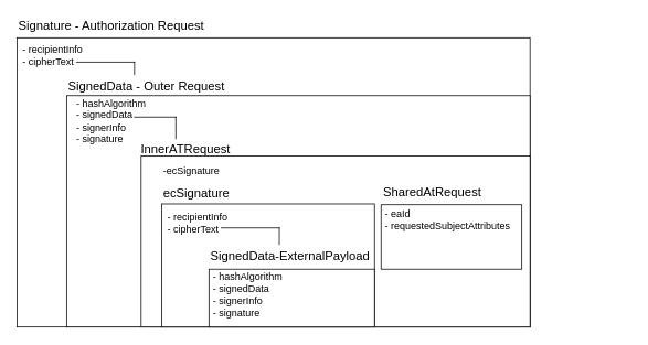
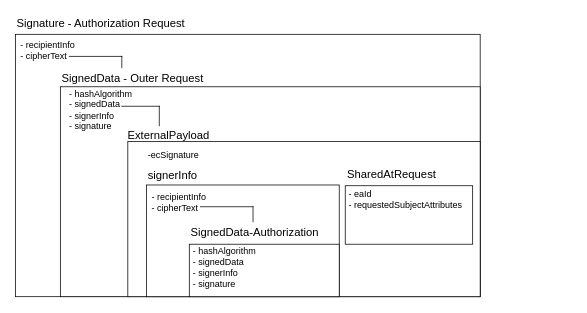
- <mxCell id="6" value="InnerATRequest" style="text;html=1;strokeColor=none;fillColor=none;align=left;verticalAlign=middle;whiteSpace=wrap;rounded=0;fontSize=15;" parent="1" vertex="1"><mxGeometry x="168" y="164" width="300" height="30" as="geometry" /></mxCell>
+ <mxCell id="6" value="ExternalPayload" style="text;html=1;strokeColor=none;fillColor=none;align=left;verticalAlign=middle;whiteSpace=wrap;rounded=0;fontSize=15;" parent="1" vertex="1"><mxGeometry x="168" y="164" width="300" height="30" as="geometry" /></mxCell>
- <mxCell id="20" value="ecSignature" style="text;html=1;strokeColor=none;fillColor=none;align=left;verticalAlign=middle;whiteSpace=wrap;rounded=0;fontSize=15;" parent="1" vertex="1"><mxGeometry x="195" y="217" width="300" height="30" as="geometry" /></mxCell>
+ <mxCell id="20" value="signerInfo" style="text;html=1;strokeColor=none;fillColor=none;align=left;verticalAlign=middle;whiteSpace=wrap;rounded=0;fontSize=15;" parent="1" vertex="1"><mxGeometry x="195" y="217" width="300" height="30" as="geometry" /></mxCell>
- <mxCell id="19" value="SignedData-ExternalPayload" style="text;html=1;strokeColor=none;fillColor=none;align=left;verticalAlign=middle;whiteSpace=wrap;rounded=0;fontSize=15;" parent="1" vertex="1"><mxGeometry x="252" y="292.5" width="300" height="30" as="geometry" /></mxCell>
+ <mxCell id="19" value="SignedData-Authorization" style="text;html=1;strokeColor=none;fillColor=none;align=left;verticalAlign=middle;whiteSpace=wrap;rounded=0;fontSize=15;" parent="1" vertex="1"><mxGeometry x="252" y="292.5" width="300" height="30" as="geometry" /></mxCell>
